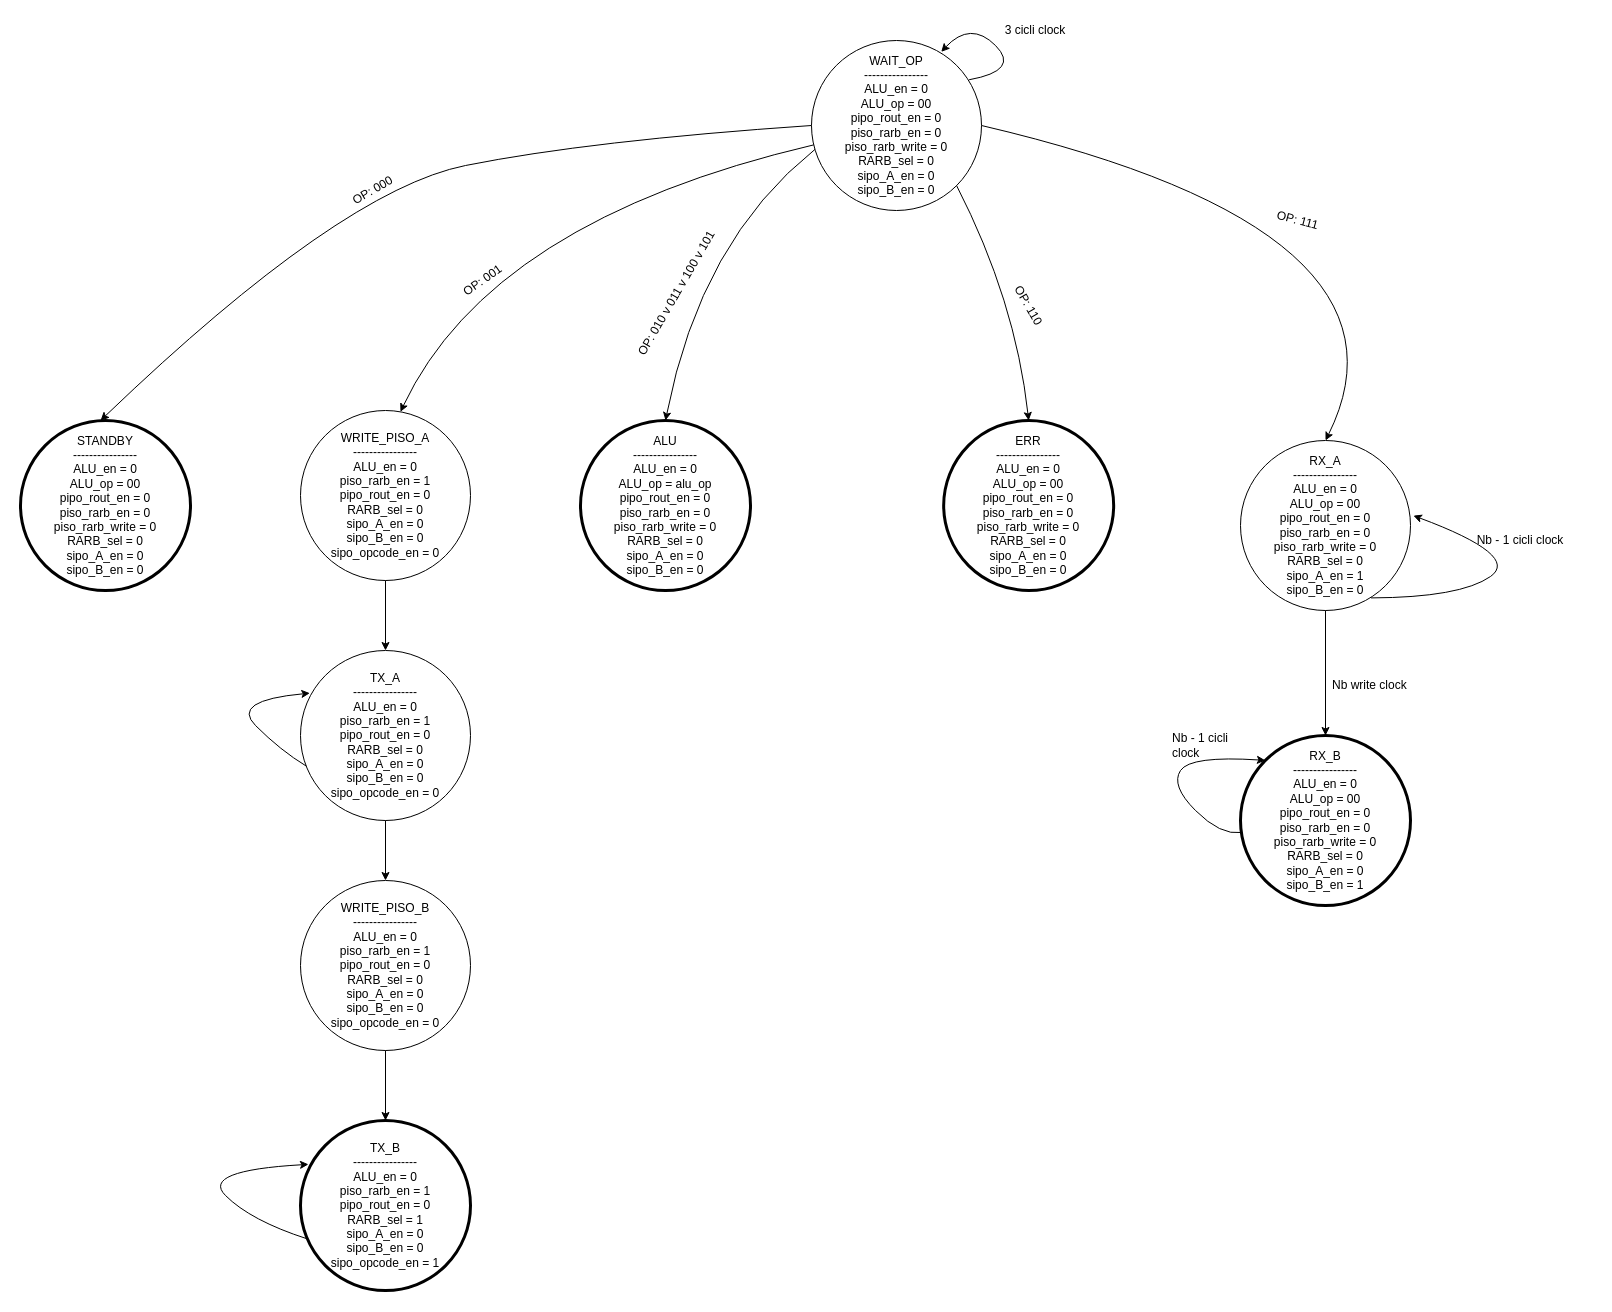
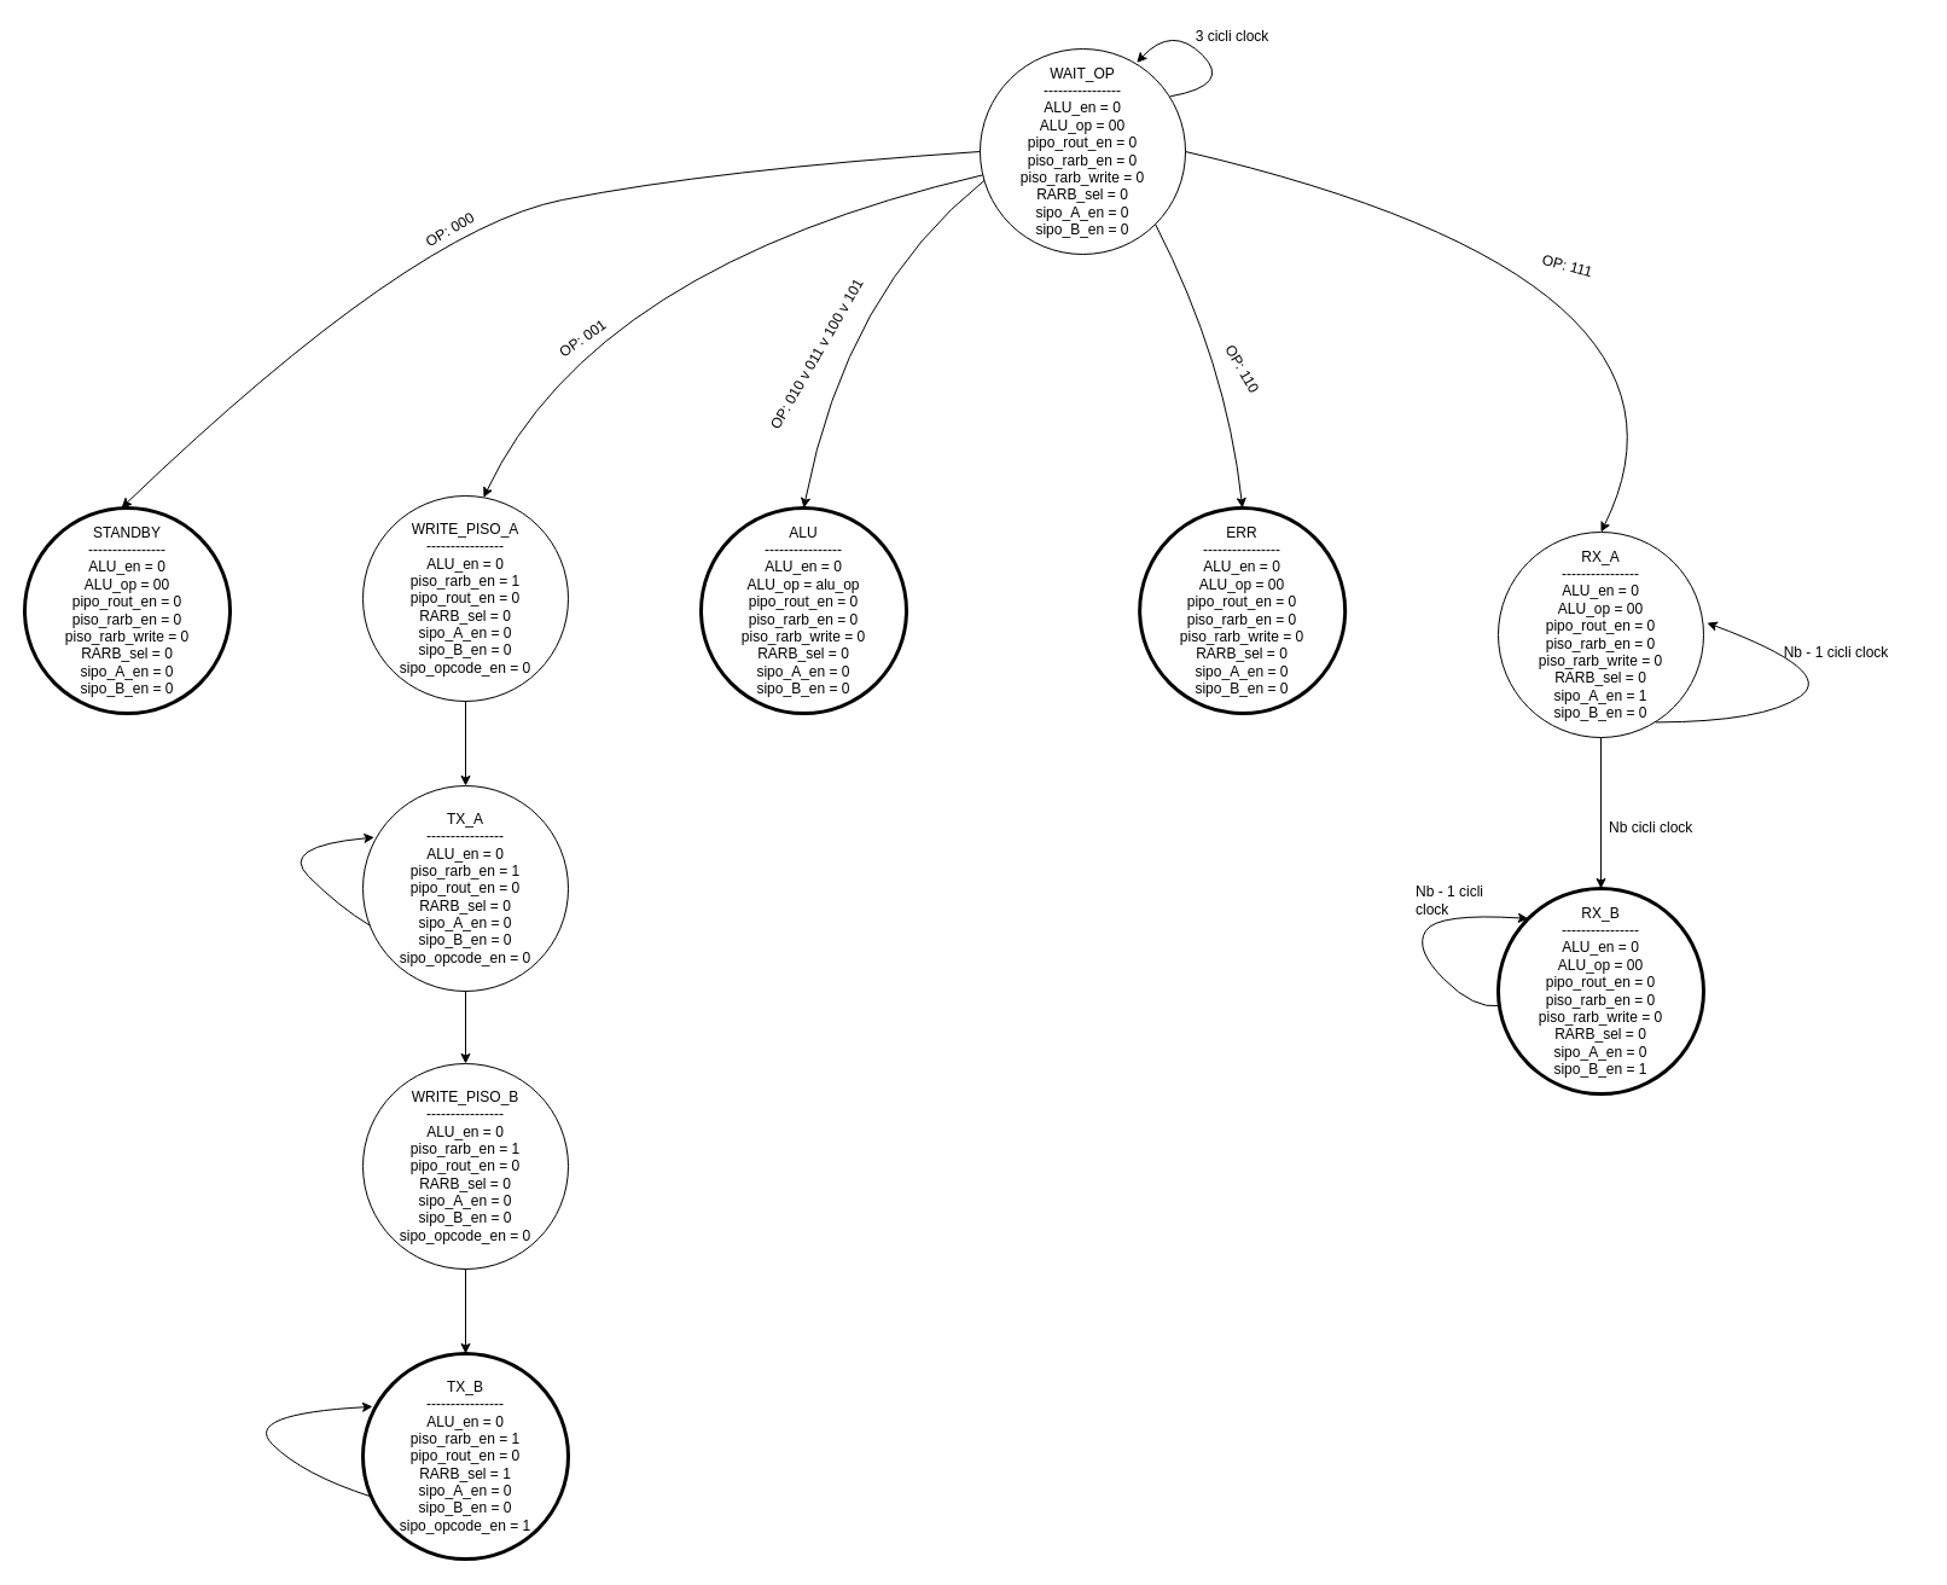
- <mxCell id="17" value="3 cicli clock" style="text;html=1;strokeColor=none;fillColor=none;align=center;verticalAlign=middle;whiteSpace=wrap;rounded=0;" parent="1" vertex="1"><mxGeometry x="995" y="20" width="80" height="20" as="geometry" /></mxCell>
+ <mxCell id="17" value="3 cicli clock" style="text;html=1;strokeColor=none;fillColor=none;align=center;verticalAlign=middle;whiteSpace=wrap;rounded=0;" parent="1" vertex="1"><mxGeometry x="980" y="20" width="80" height="20" as="geometry" /></mxCell>
- <mxCell id="24" value="Nb write clock" style="text;html=1;strokeColor=none;fillColor=none;align=left;verticalAlign=middle;whiteSpace=wrap;rounded=0;" parent="1" vertex="1"><mxGeometry x="1330" y="675" width="140" height="20" as="geometry" /></mxCell>
+ <mxCell id="24" value="Nb cicli clock" style="text;html=1;strokeColor=none;fillColor=none;align=left;verticalAlign=middle;whiteSpace=wrap;rounded=0;" parent="1" vertex="1"><mxGeometry x="1330" y="675" width="140" height="20" as="geometry" /></mxCell>
